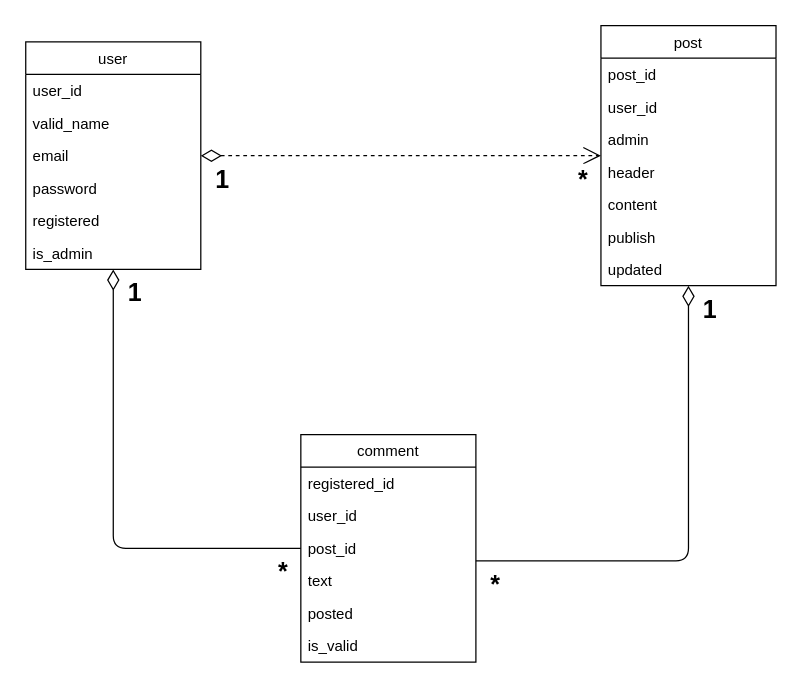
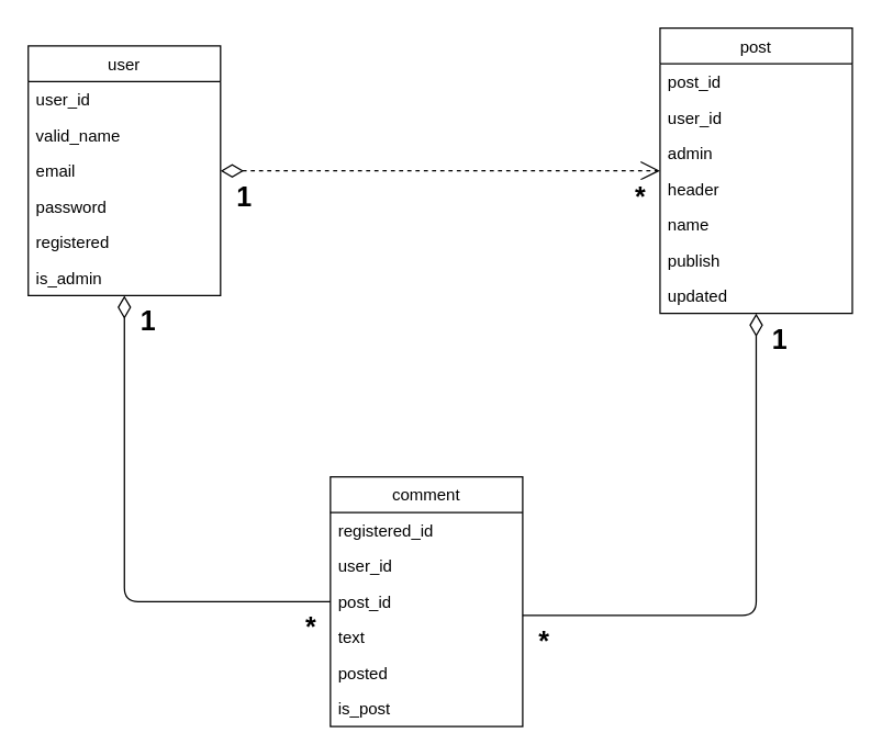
- <mxCell id="30" value="content" style="text;strokeColor=none;fillColor=none;align=left;verticalAlign=top;spacingLeft=4;spacingRight=4;overflow=hidden;rotatable=0;points=[[0,0.5],[1,0.5]];portConstraint=eastwest;" parent="25" vertex="1"><mxGeometry y="130" width="140" height="26" as="geometry" /></mxCell>
+ <mxCell id="30" value="name" style="text;strokeColor=none;fillColor=none;align=left;verticalAlign=top;spacingLeft=4;spacingRight=4;overflow=hidden;rotatable=0;points=[[0,0.5],[1,0.5]];portConstraint=eastwest;" parent="25" vertex="1"><mxGeometry y="130" width="140" height="26" as="geometry" /></mxCell>
- <mxCell id="21" value="is_valid" style="text;strokeColor=none;fillColor=none;align=left;verticalAlign=top;spacingLeft=4;spacingRight=4;overflow=hidden;rotatable=0;points=[[0,0.5],[1,0.5]];portConstraint=eastwest;" parent="15" vertex="1"><mxGeometry y="156" width="140" height="26" as="geometry" /></mxCell>
+ <mxCell id="21" value="is_post" style="text;strokeColor=none;fillColor=none;align=left;verticalAlign=top;spacingLeft=4;spacingRight=4;overflow=hidden;rotatable=0;points=[[0,0.5],[1,0.5]];portConstraint=eastwest;" parent="15" vertex="1"><mxGeometry y="156" width="140" height="26" as="geometry" /></mxCell>
